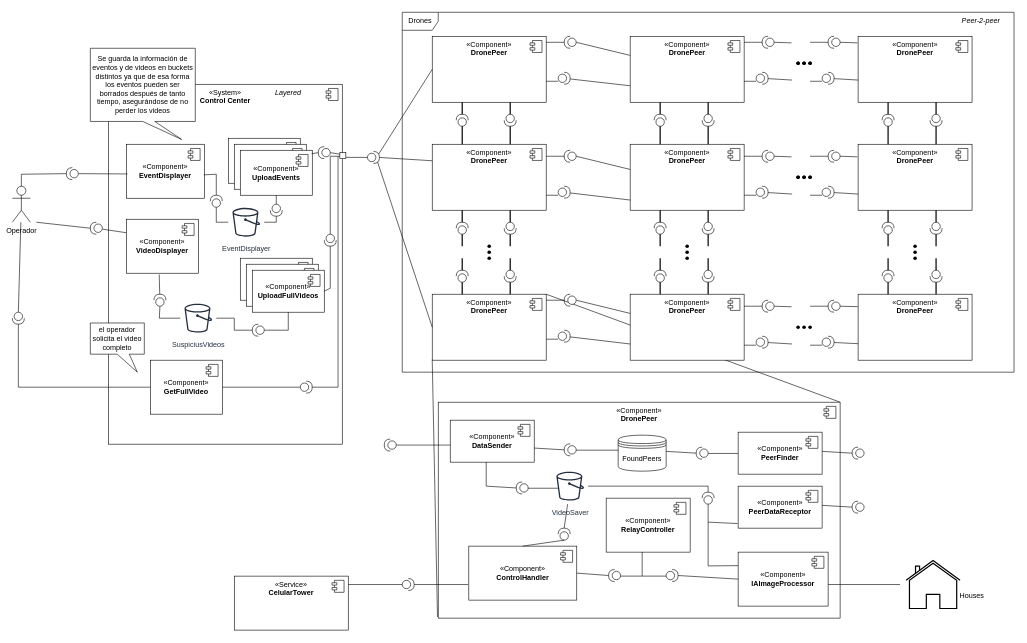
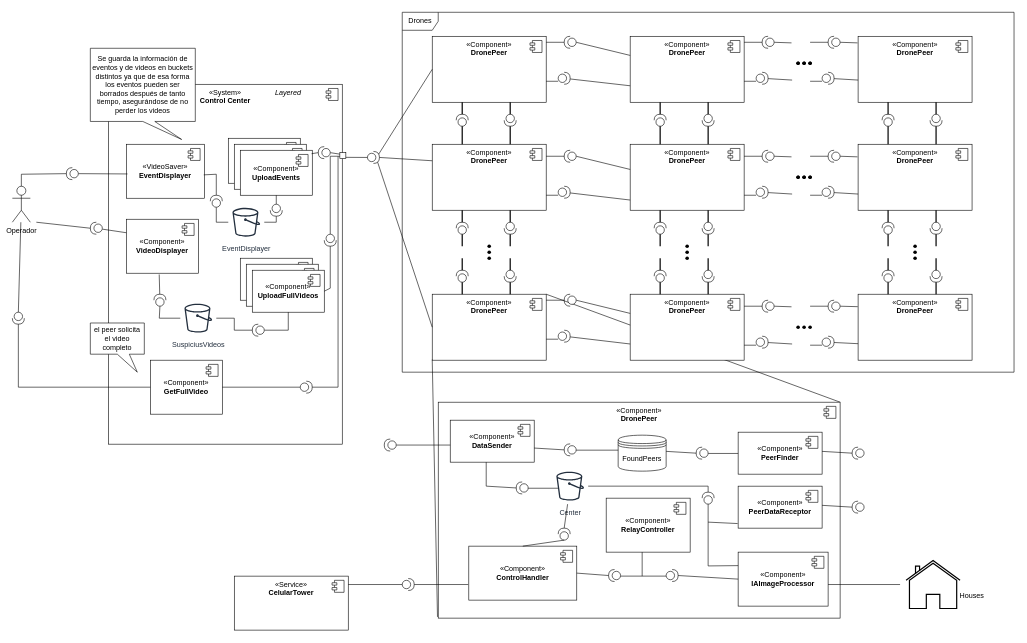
- <mxCell id="271" value="Peer-2-peer" style="text;strokeColor=none;align=center;fillColor=none;html=1;verticalAlign=middle;whiteSpace=wrap;rounded=0;fontStyle=2" vertex="1" parent="1"><mxGeometry x="1590" y="20" width="90" height="30" as="geometry" /></mxCell>
- <mxCell id="47" value="«Component»&lt;br&gt;&lt;b&gt;EventDisplayer&lt;/b&gt;" style="html=1;dropTarget=0;whiteSpace=wrap;" vertex="1" parent="1"><mxGeometry x="210" y="240" width="130" height="90" as="geometry" /></mxCell>
+ <mxCell id="47" value="«VideoSaver»&lt;br&gt;&lt;b&gt;EventDisplayer&lt;/b&gt;" style="html=1;dropTarget=0;whiteSpace=wrap;" vertex="1" parent="1"><mxGeometry x="210" y="240" width="130" height="90" as="geometry" /></mxCell>
- <mxCell id="270" value="el operador solicita el video completo" style="shape=callout;whiteSpace=wrap;html=1;perimeter=calloutPerimeter;position2=0.87;" vertex="1" parent="1"><mxGeometry x="150" y="538" width="90" height="82" as="geometry" /></mxCell>
+ <mxCell id="270" value="el peer solicita el video completo" style="shape=callout;whiteSpace=wrap;html=1;perimeter=calloutPerimeter;position2=0.87;" vertex="1" parent="1"><mxGeometry x="150" y="538" width="90" height="82" as="geometry" /></mxCell>
- <mxCell id="53" value="VideoSaver" style="sketch=0;outlineConnect=0;fontColor=#232F3E;gradientColor=none;strokeColor=#232F3E;fillColor=#ffffff;dashed=0;verticalLabelPosition=bottom;verticalAlign=top;align=center;html=1;fontSize=12;fontStyle=0;aspect=fixed;shape=mxgraph.aws4.resourceIcon;resIcon=mxgraph.aws4.bucket;" vertex="1" parent="1"><mxGeometry x="920" y="780" width="60" height="60" as="geometry" /></mxCell>
+ <mxCell id="53" value="Center" style="sketch=0;outlineConnect=0;fontColor=#232F3E;gradientColor=none;strokeColor=#232F3E;fillColor=#ffffff;dashed=0;verticalLabelPosition=bottom;verticalAlign=top;align=center;html=1;fontSize=12;fontStyle=0;aspect=fixed;shape=mxgraph.aws4.resourceIcon;resIcon=mxgraph.aws4.bucket;" vertex="1" parent="1"><mxGeometry x="920" y="780" width="60" height="60" as="geometry" /></mxCell>
